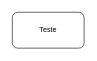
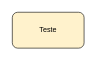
- <mxCell id="2" value="Teste" style="rounded=1;whiteSpace=wrap;html=1;" vertex="1" parent="1"><mxGeometry x="20" y="20" width="120" height="60" as="geometry" /></mxCell>
+ <mxCell id="2" value="Teste" style="rounded=1;whiteSpace=wrap;html=1;fillColor=#fff2cc;" vertex="1" parent="1"><mxGeometry x="20" y="20" width="120" height="60" as="geometry" /></mxCell>
